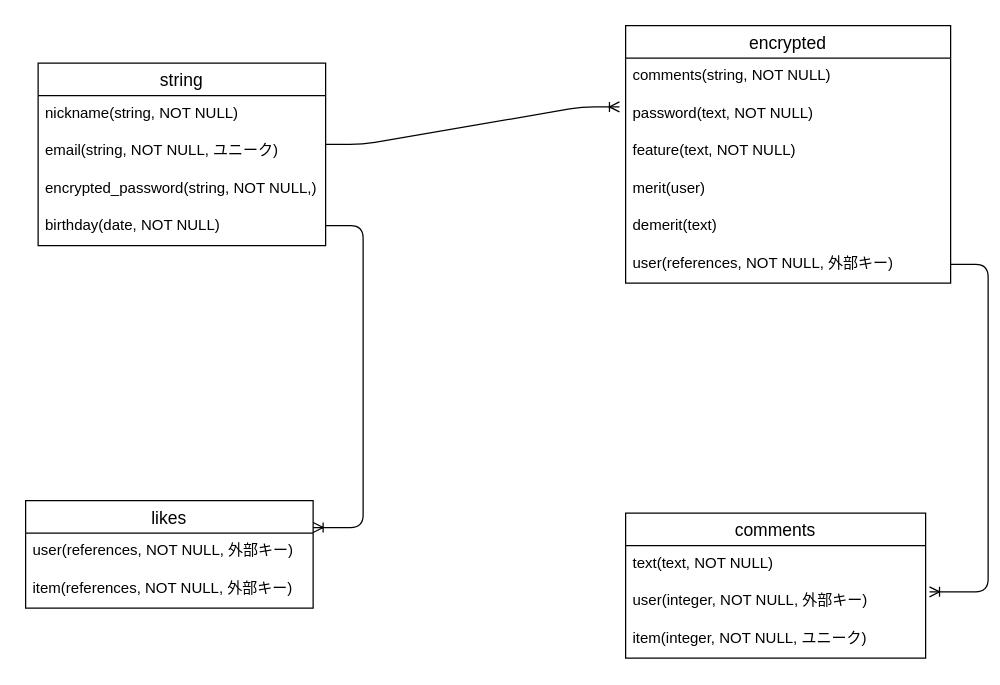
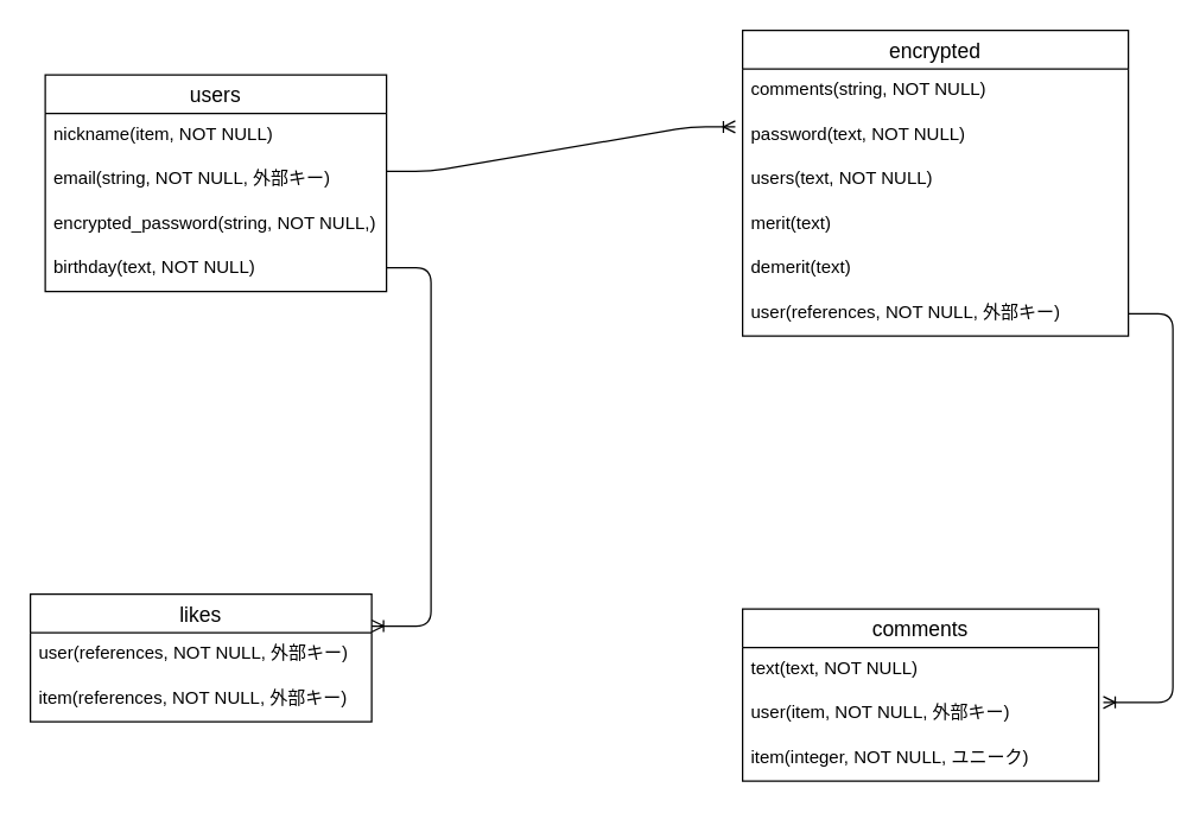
- <mxCell id="2" value="string" style="swimlane;fontStyle=0;childLayout=stackLayout;horizontal=1;startSize=26;horizontalStack=0;resizeParent=1;resizeParentMax=0;resizeLast=0;collapsible=1;marginBottom=0;align=center;fontSize=14;" parent="1" vertex="1"><mxGeometry x="30" y="50" width="230" height="146" as="geometry" /></mxCell>
+ <mxCell id="2" value="users" style="swimlane;fontStyle=0;childLayout=stackLayout;horizontal=1;startSize=26;horizontalStack=0;resizeParent=1;resizeParentMax=0;resizeLast=0;collapsible=1;marginBottom=0;align=center;fontSize=14;" parent="1" vertex="1"><mxGeometry x="30" y="50" width="230" height="146" as="geometry" /></mxCell>
- <mxCell id="3" value="nickname(string, NOT NULL)" style="text;strokeColor=none;fillColor=none;spacingLeft=4;spacingRight=4;overflow=hidden;rotatable=0;points=[[0,0.5],[1,0.5]];portConstraint=eastwest;fontSize=12;" parent="2" vertex="1"><mxGeometry y="26" width="230" height="30" as="geometry" /></mxCell>
+ <mxCell id="3" value="nickname(item, NOT NULL)" style="text;strokeColor=none;fillColor=none;spacingLeft=4;spacingRight=4;overflow=hidden;rotatable=0;points=[[0,0.5],[1,0.5]];portConstraint=eastwest;fontSize=12;" parent="2" vertex="1"><mxGeometry y="26" width="230" height="30" as="geometry" /></mxCell>
- <mxCell id="4" value="email(string, NOT NULL, ユニーク)" style="text;strokeColor=none;fillColor=none;spacingLeft=4;spacingRight=4;overflow=hidden;rotatable=0;points=[[0,0.5],[1,0.5]];portConstraint=eastwest;fontSize=12;" parent="2" vertex="1"><mxGeometry y="56" width="230" height="30" as="geometry" /></mxCell>
+ <mxCell id="4" value="email(string, NOT NULL, 外部キー)" style="text;strokeColor=none;fillColor=none;spacingLeft=4;spacingRight=4;overflow=hidden;rotatable=0;points=[[0,0.5],[1,0.5]];portConstraint=eastwest;fontSize=12;" parent="2" vertex="1"><mxGeometry y="56" width="230" height="30" as="geometry" /></mxCell>
- <mxCell id="10" value="feature(text, NOT NULL)" style="text;strokeColor=none;fillColor=none;spacingLeft=4;spacingRight=4;overflow=hidden;rotatable=0;points=[[0,0.5],[1,0.5]];portConstraint=eastwest;fontSize=12;" parent="7" vertex="1"><mxGeometry y="86" width="260" height="30" as="geometry" /></mxCell>
+ <mxCell id="10" value="users(text, NOT NULL)" style="text;strokeColor=none;fillColor=none;spacingLeft=4;spacingRight=4;overflow=hidden;rotatable=0;points=[[0,0.5],[1,0.5]];portConstraint=eastwest;fontSize=12;" parent="7" vertex="1"><mxGeometry y="86" width="260" height="30" as="geometry" /></mxCell>
- <mxCell id="11" value="merit(user)" style="text;strokeColor=none;fillColor=none;spacingLeft=4;spacingRight=4;overflow=hidden;rotatable=0;points=[[0,0.5],[1,0.5]];portConstraint=eastwest;fontSize=12;" parent="7" vertex="1"><mxGeometry y="116" width="260" height="30" as="geometry" /></mxCell>
+ <mxCell id="11" value="merit(text)" style="text;strokeColor=none;fillColor=none;spacingLeft=4;spacingRight=4;overflow=hidden;rotatable=0;points=[[0,0.5],[1,0.5]];portConstraint=eastwest;fontSize=12;" parent="7" vertex="1"><mxGeometry y="116" width="260" height="30" as="geometry" /></mxCell>
- <mxCell id="6" value="birthday(date, NOT NULL)" style="text;strokeColor=none;fillColor=none;spacingLeft=4;spacingRight=4;overflow=hidden;rotatable=0;points=[[0,0.5],[1,0.5]];portConstraint=eastwest;fontSize=12;" parent="2" vertex="1"><mxGeometry y="116" width="230" height="30" as="geometry" /></mxCell>
+ <mxCell id="6" value="birthday(text, NOT NULL)" style="text;strokeColor=none;fillColor=none;spacingLeft=4;spacingRight=4;overflow=hidden;rotatable=0;points=[[0,0.5],[1,0.5]];portConstraint=eastwest;fontSize=12;" parent="2" vertex="1"><mxGeometry y="116" width="230" height="30" as="geometry" /></mxCell>
- <mxCell id="19" value="user(integer, NOT NULL, 外部キー) " style="text;strokeColor=none;fillColor=none;spacingLeft=4;spacingRight=4;overflow=hidden;rotatable=0;points=[[0,0.5],[1,0.5]];portConstraint=eastwest;fontSize=12;" parent="17" vertex="1"><mxGeometry y="56" width="240" height="30" as="geometry" /></mxCell>
+ <mxCell id="19" value="user(item, NOT NULL, 外部キー) " style="text;strokeColor=none;fillColor=none;spacingLeft=4;spacingRight=4;overflow=hidden;rotatable=0;points=[[0,0.5],[1,0.5]];portConstraint=eastwest;fontSize=12;" parent="17" vertex="1"><mxGeometry y="56" width="240" height="30" as="geometry" /></mxCell>
